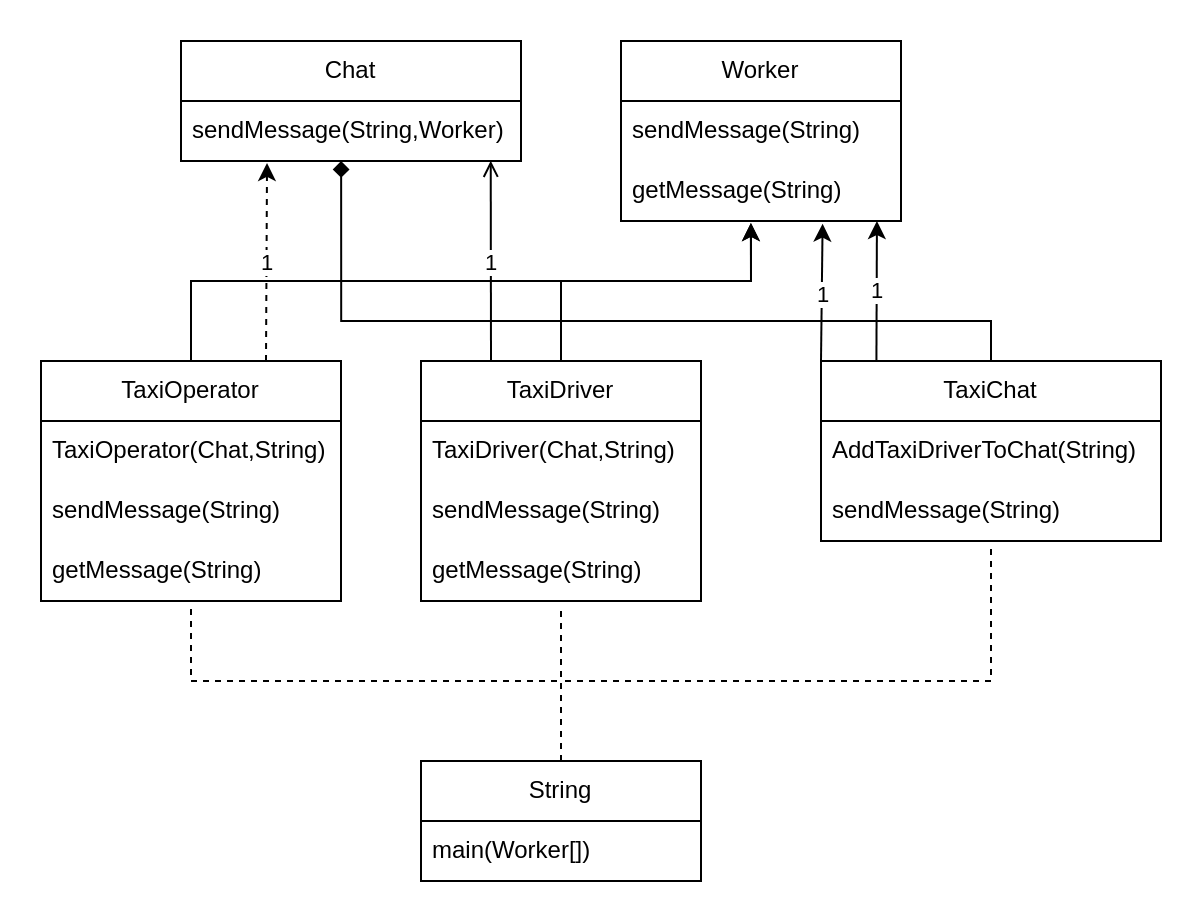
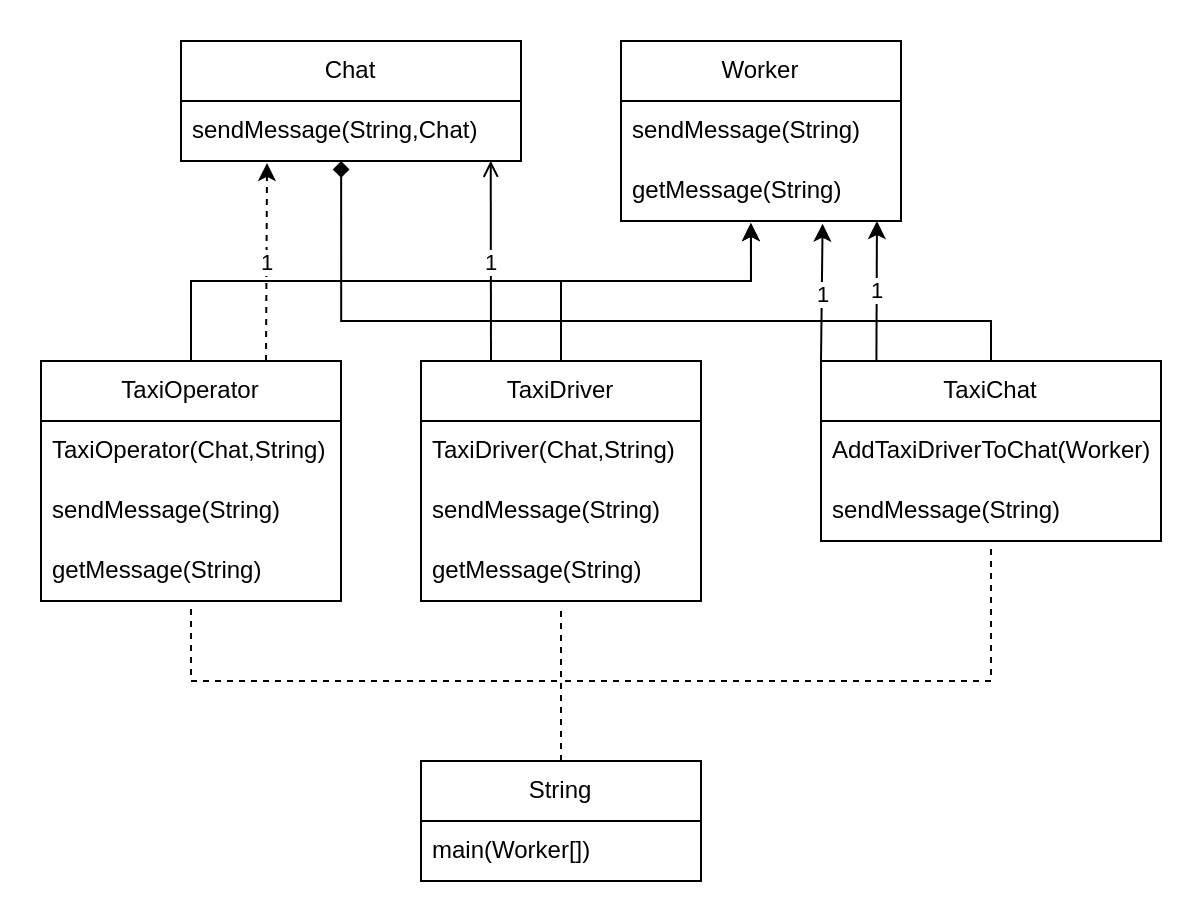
- <mxCell id="6" value="sendMessage(String,Worker)" style="text;strokeColor=none;fillColor=none;align=left;verticalAlign=middle;spacingLeft=4;spacingRight=4;overflow=hidden;points=[[0,0.5],[1,0.5]];portConstraint=eastwest;rotatable=0;whiteSpace=wrap;html=1;" vertex="1" parent="5"><mxGeometry y="30" width="170" height="30" as="geometry" /></mxCell>
+ <mxCell id="6" value="sendMessage(String,Chat)" style="text;strokeColor=none;fillColor=none;align=left;verticalAlign=middle;spacingLeft=4;spacingRight=4;overflow=hidden;points=[[0,0.5],[1,0.5]];portConstraint=eastwest;rotatable=0;whiteSpace=wrap;html=1;" vertex="1" parent="5"><mxGeometry y="30" width="170" height="30" as="geometry" /></mxCell>
- <mxCell id="19" value="AddTaxiDriverToChat(String)" style="text;strokeColor=none;fillColor=none;align=left;verticalAlign=middle;spacingLeft=4;spacingRight=4;overflow=hidden;points=[[0,0.5],[1,0.5]];portConstraint=eastwest;rotatable=0;whiteSpace=wrap;html=1;" vertex="1" parent="18"><mxGeometry y="30" width="170" height="30" as="geometry" /></mxCell>
+ <mxCell id="19" value="AddTaxiDriverToChat(Worker)" style="text;strokeColor=none;fillColor=none;align=left;verticalAlign=middle;spacingLeft=4;spacingRight=4;overflow=hidden;points=[[0,0.5],[1,0.5]];portConstraint=eastwest;rotatable=0;whiteSpace=wrap;html=1;" vertex="1" parent="18"><mxGeometry y="30" width="170" height="30" as="geometry" /></mxCell>
